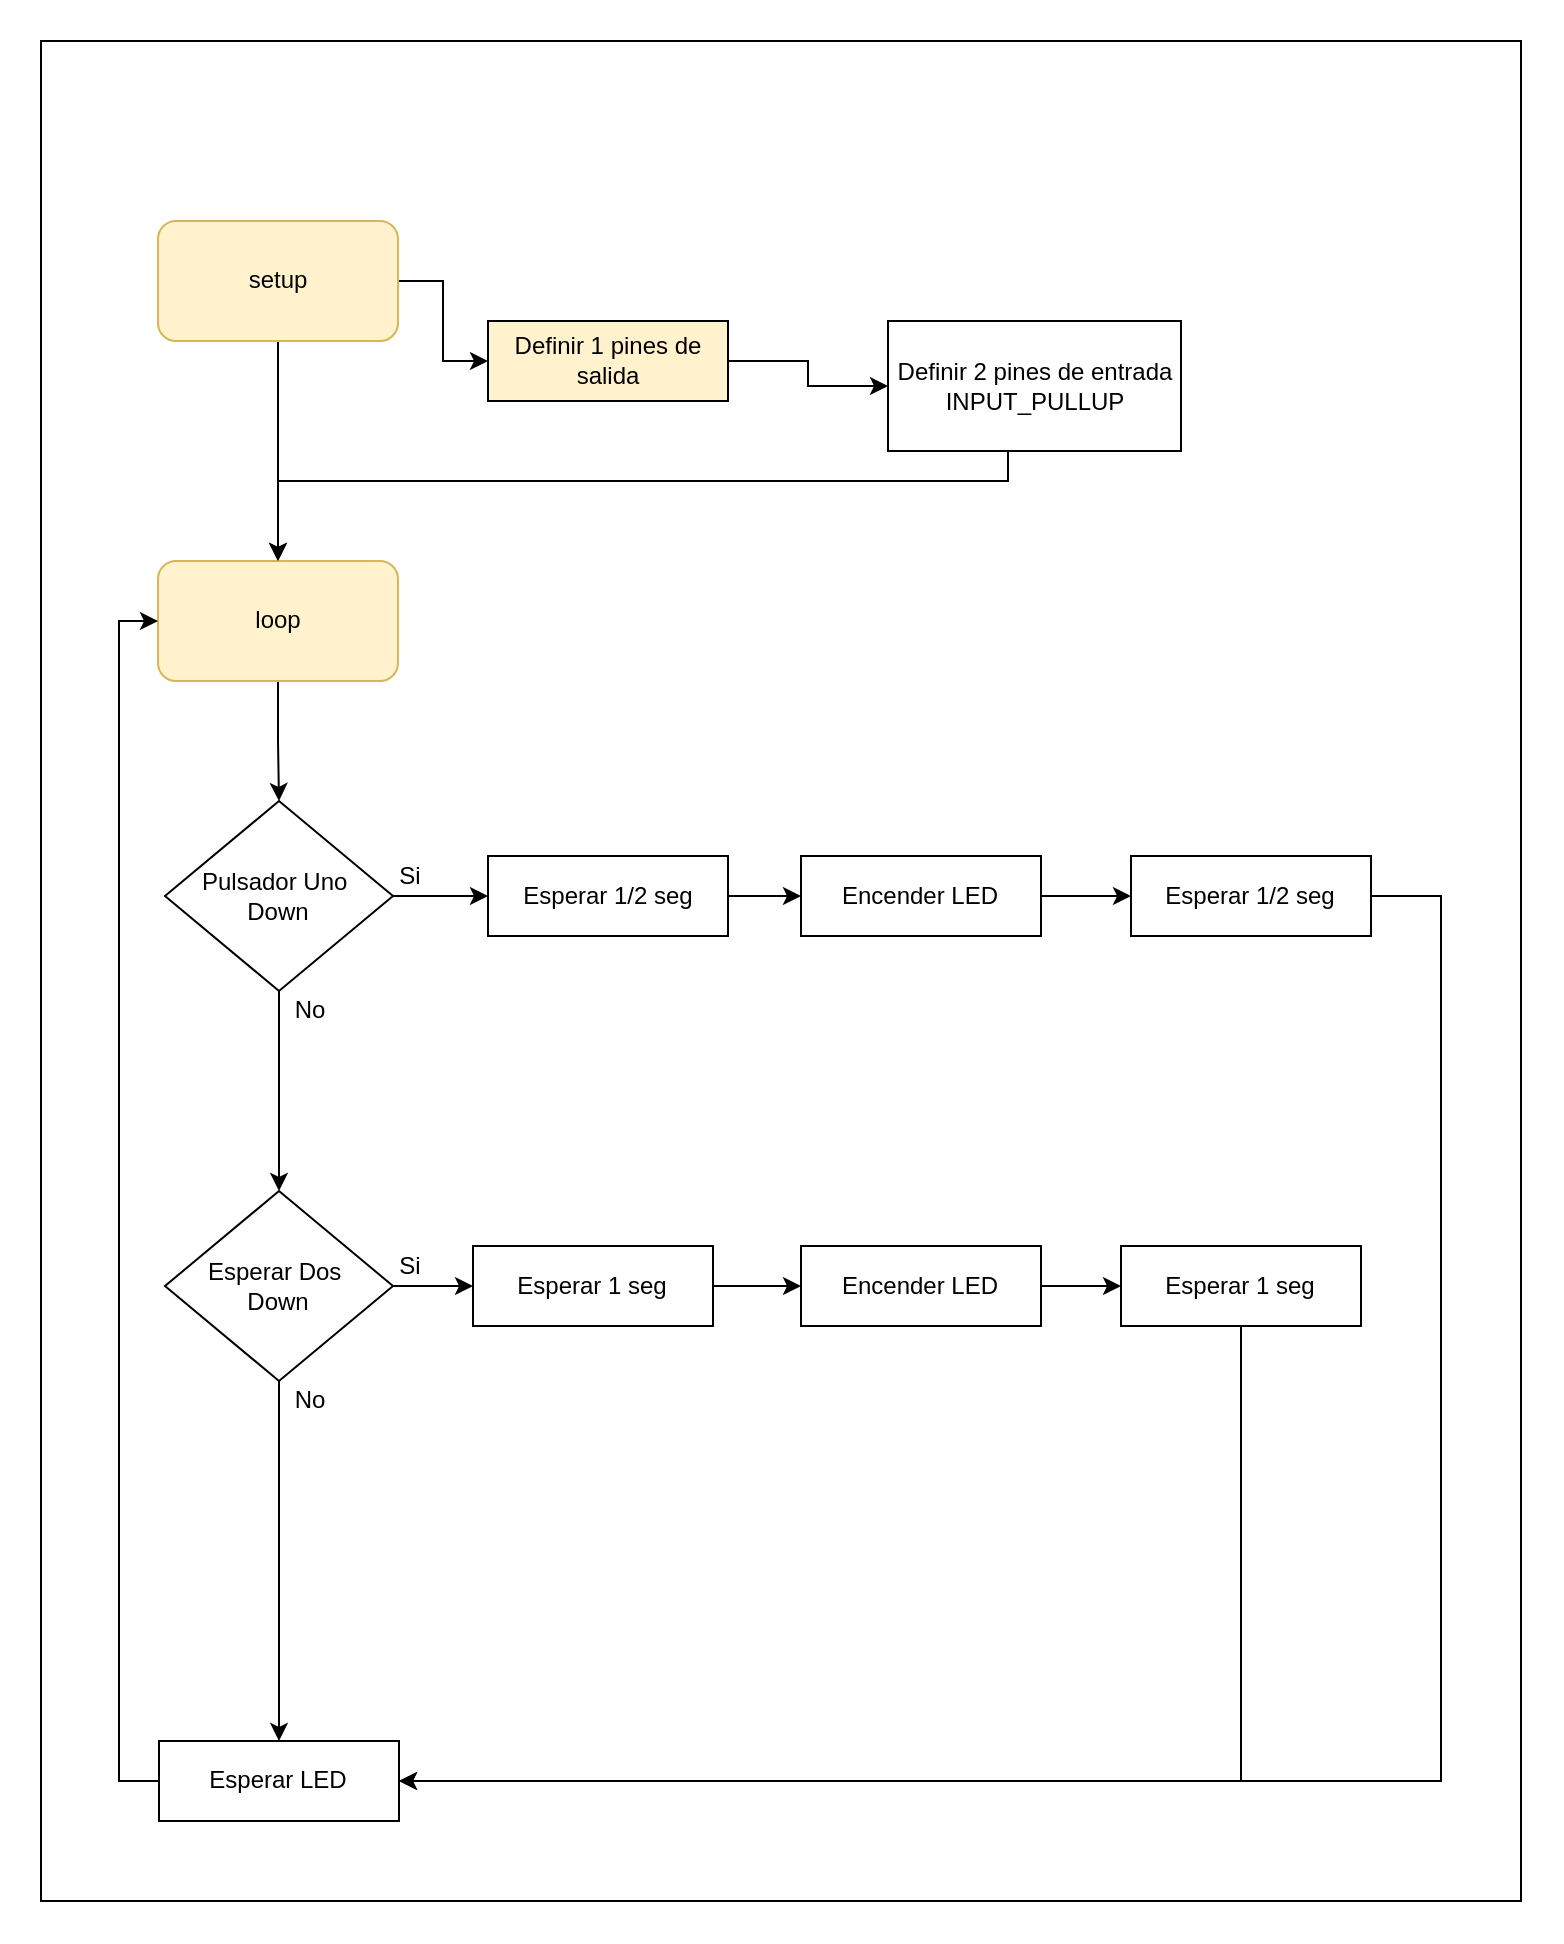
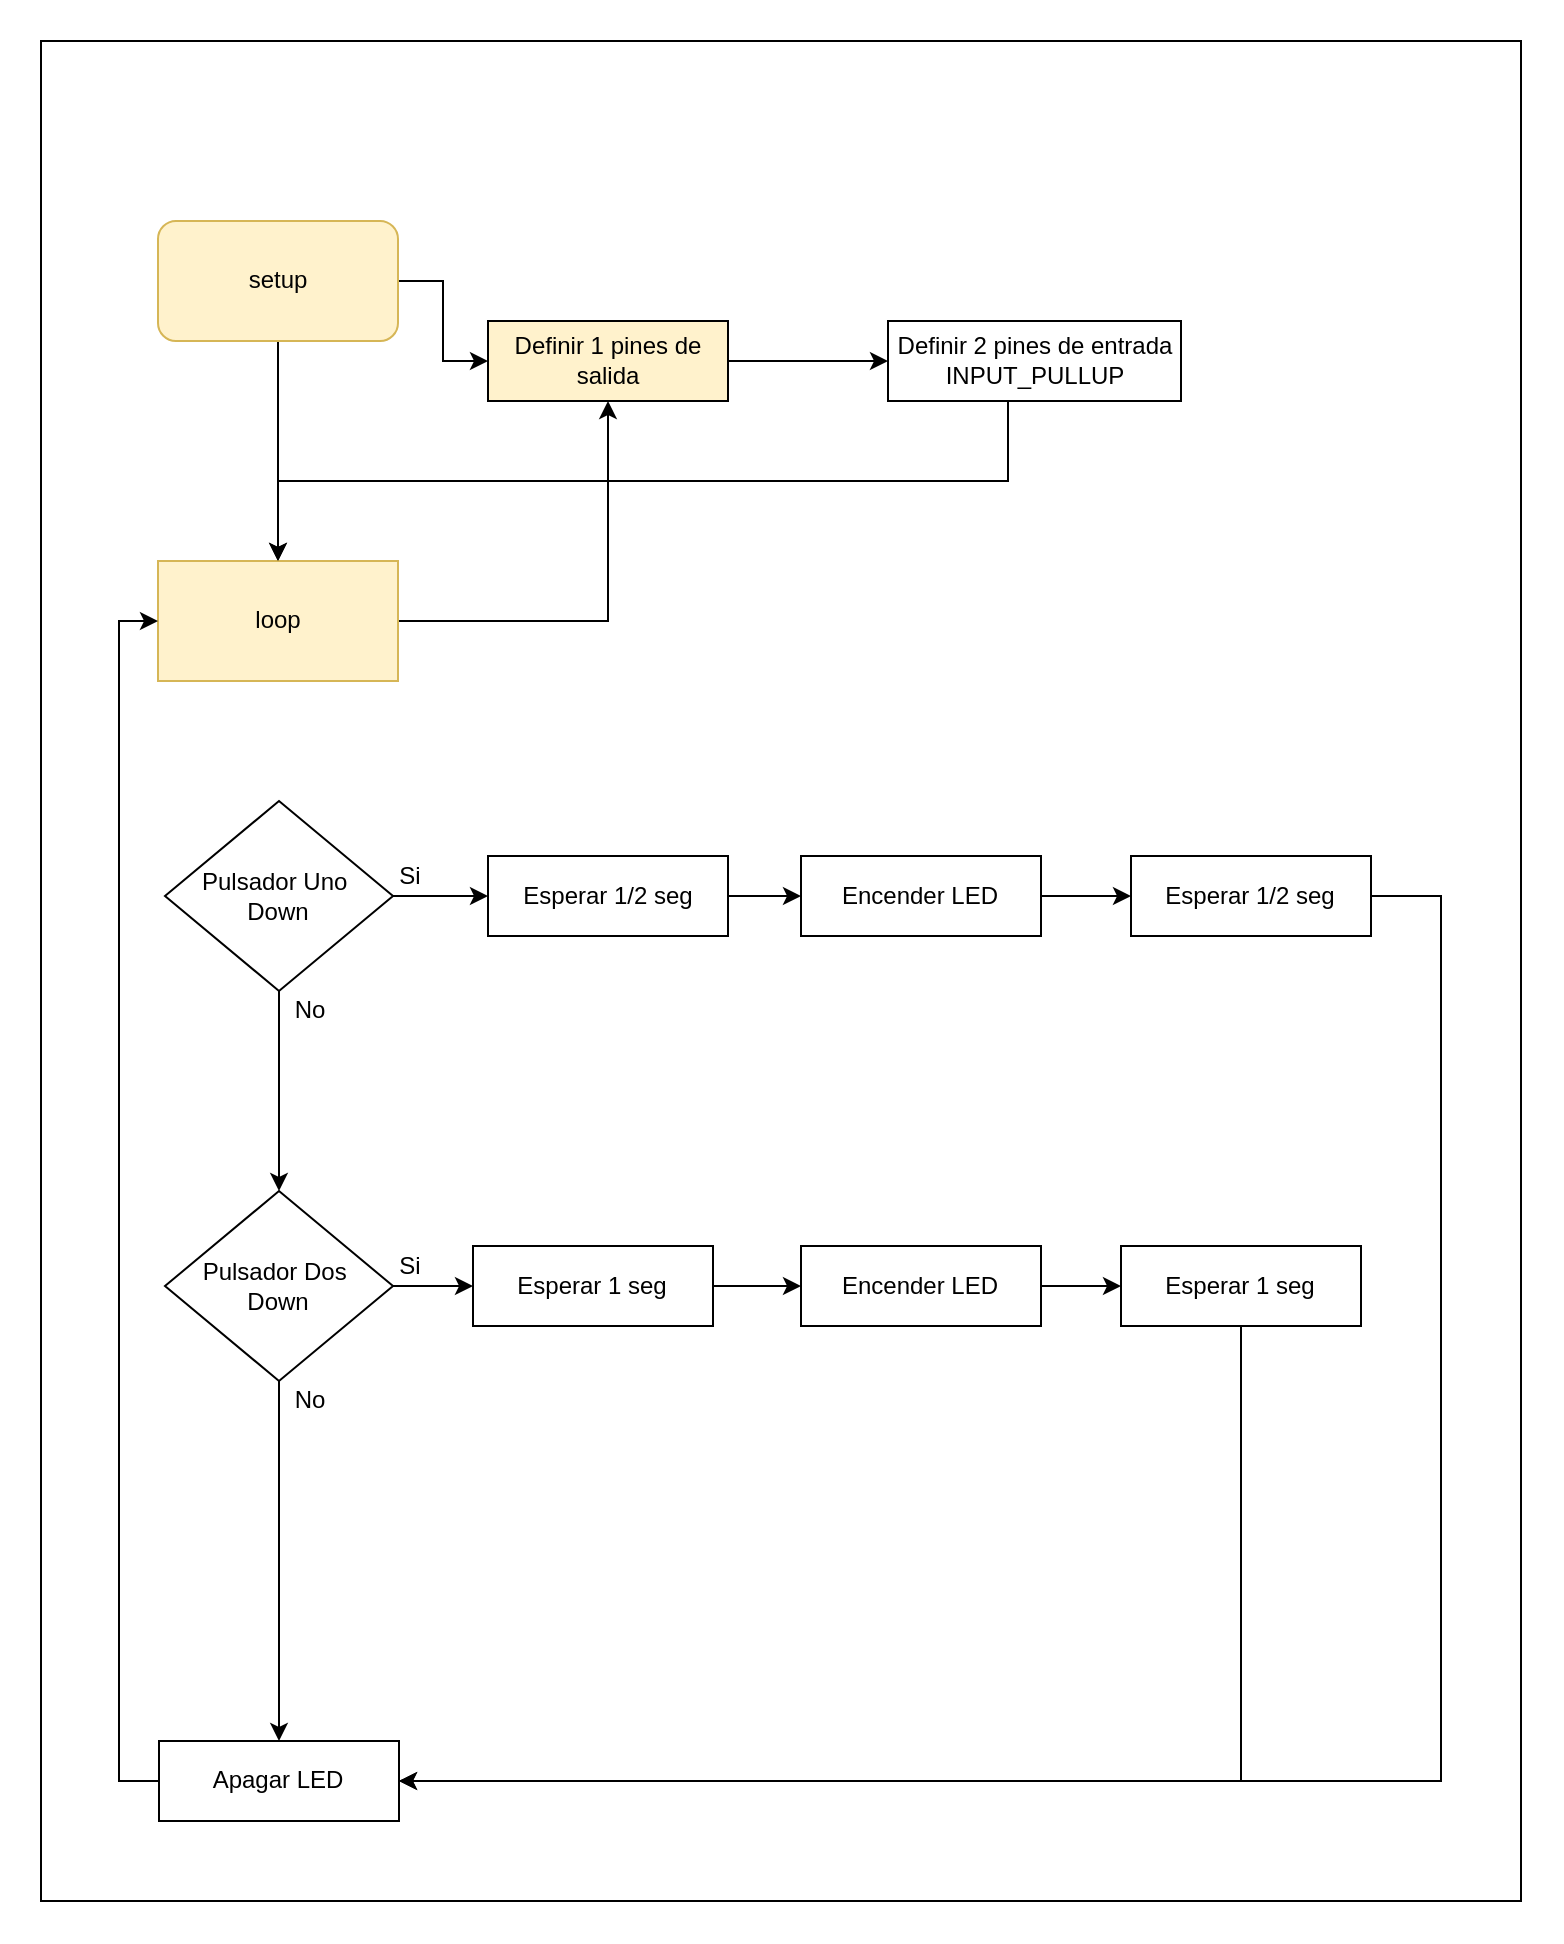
- <mxCell id="11" value="Definir 2 pines de entrada INPUT_PULLUP" style="rounded=0;whiteSpace=wrap;html=1;" parent="1" vertex="1"><mxGeometry x="443.5" y="160" width="146.5" height="65" as="geometry" /></mxCell>
+ <mxCell id="11" value="Definir 2 pines de entrada INPUT_PULLUP" style="rounded=0;whiteSpace=wrap;html=1;" parent="1" vertex="1"><mxGeometry x="443.5" y="160" width="146.5" height="40" as="geometry" /></mxCell>
- <mxCell id="7" value="&lt;span style=&quot;background-color: rgb(255 , 242 , 204)&quot;&gt;&lt;font color=&quot;#030303&quot;&gt;loop&lt;/font&gt;&lt;/span&gt;" style="rounded=1;whiteSpace=wrap;html=1;fillColor=#fff2cc;strokeColor=#d6b656;" parent="1" vertex="1"><mxGeometry x="78.5" y="280" width="120" height="60" as="geometry" /></mxCell>
+ <mxCell id="7" value="&lt;span style=&quot;background-color: rgb(255 , 242 , 204)&quot;&gt;&lt;font color=&quot;#030303&quot;&gt;loop&lt;/font&gt;&lt;/span&gt;" style="whiteSpace=wrap;html=1;fillColor=#fff2cc;strokeColor=#d6b656;rounded=0;" parent="1" vertex="1"><mxGeometry x="78.5" y="280" width="120" height="60" as="geometry" /></mxCell>
- <mxCell id="6" style="edgeStyle=orthogonalEdgeStyle;rounded=0;orthogonalLoop=1;jettySize=auto;html=1;entryX=0.5;entryY=0;entryDx=0;entryDy=0;" parent="1" source="7" target="16" edge="1"><mxGeometry relative="1" as="geometry"><mxPoint x="138.5" y="410" as="targetPoint" /></mxGeometry></mxCell>
+ <mxCell id="6" style="edgeStyle=orthogonalEdgeStyle;rounded=0;orthogonalLoop=1;jettySize=auto;html=1;" parent="1" source="7" target="10" edge="1"><mxGeometry relative="1" as="geometry"><mxPoint x="138.5" y="410" as="targetPoint" /></mxGeometry></mxCell>
- <mxCell id="22" value="Esperar Dos&amp;nbsp;&lt;br&gt;Down" style="rhombus;whiteSpace=wrap;html=1;" parent="1" vertex="1"><mxGeometry x="82" y="595" width="114" height="95" as="geometry" /></mxCell>
+ <mxCell id="22" value="Pulsador Dos&amp;nbsp;&lt;br&gt;Down" style="rhombus;whiteSpace=wrap;html=1;" parent="1" vertex="1"><mxGeometry x="82" y="595" width="114" height="95" as="geometry" /></mxCell>
- <mxCell id="36" value="Esperar LED" style="whiteSpace=wrap;html=1;rounded=0;" parent="1" vertex="1"><mxGeometry x="79" y="870" width="120" height="40" as="geometry" /></mxCell>
+ <mxCell id="36" value="Apagar LED" style="whiteSpace=wrap;html=1;rounded=0;" parent="1" vertex="1"><mxGeometry x="79" y="870" width="120" height="40" as="geometry" /></mxCell>
